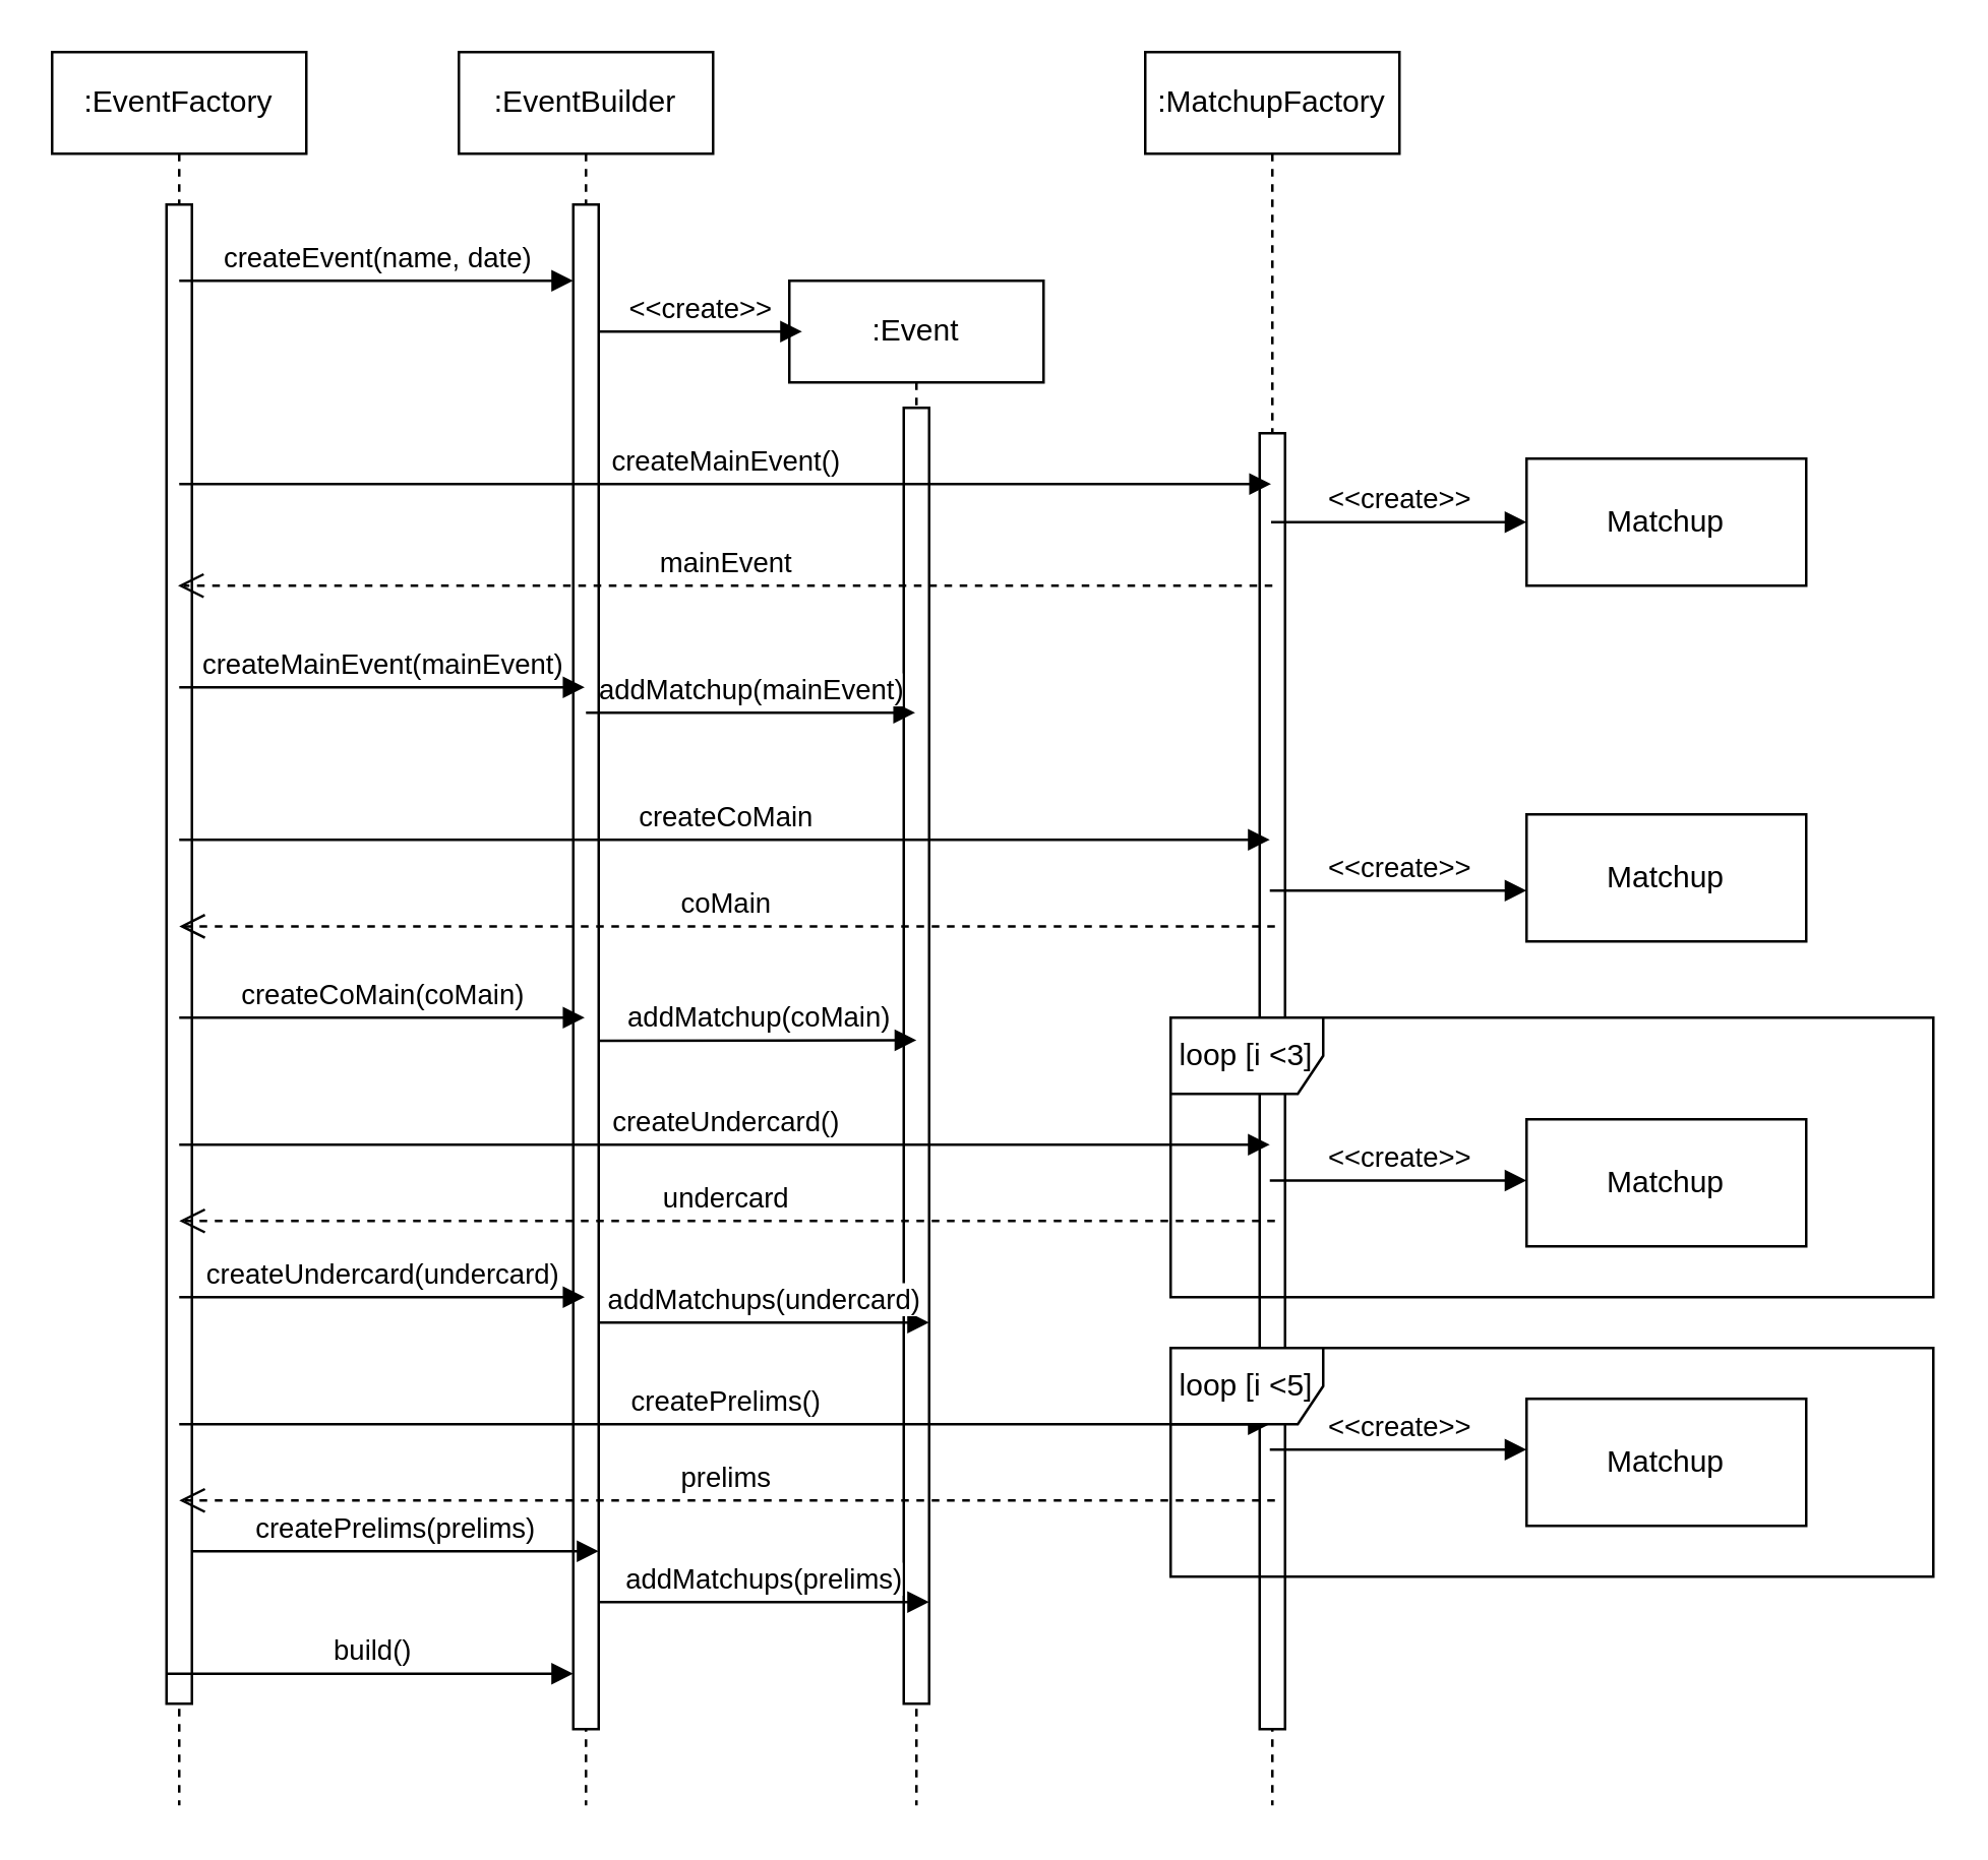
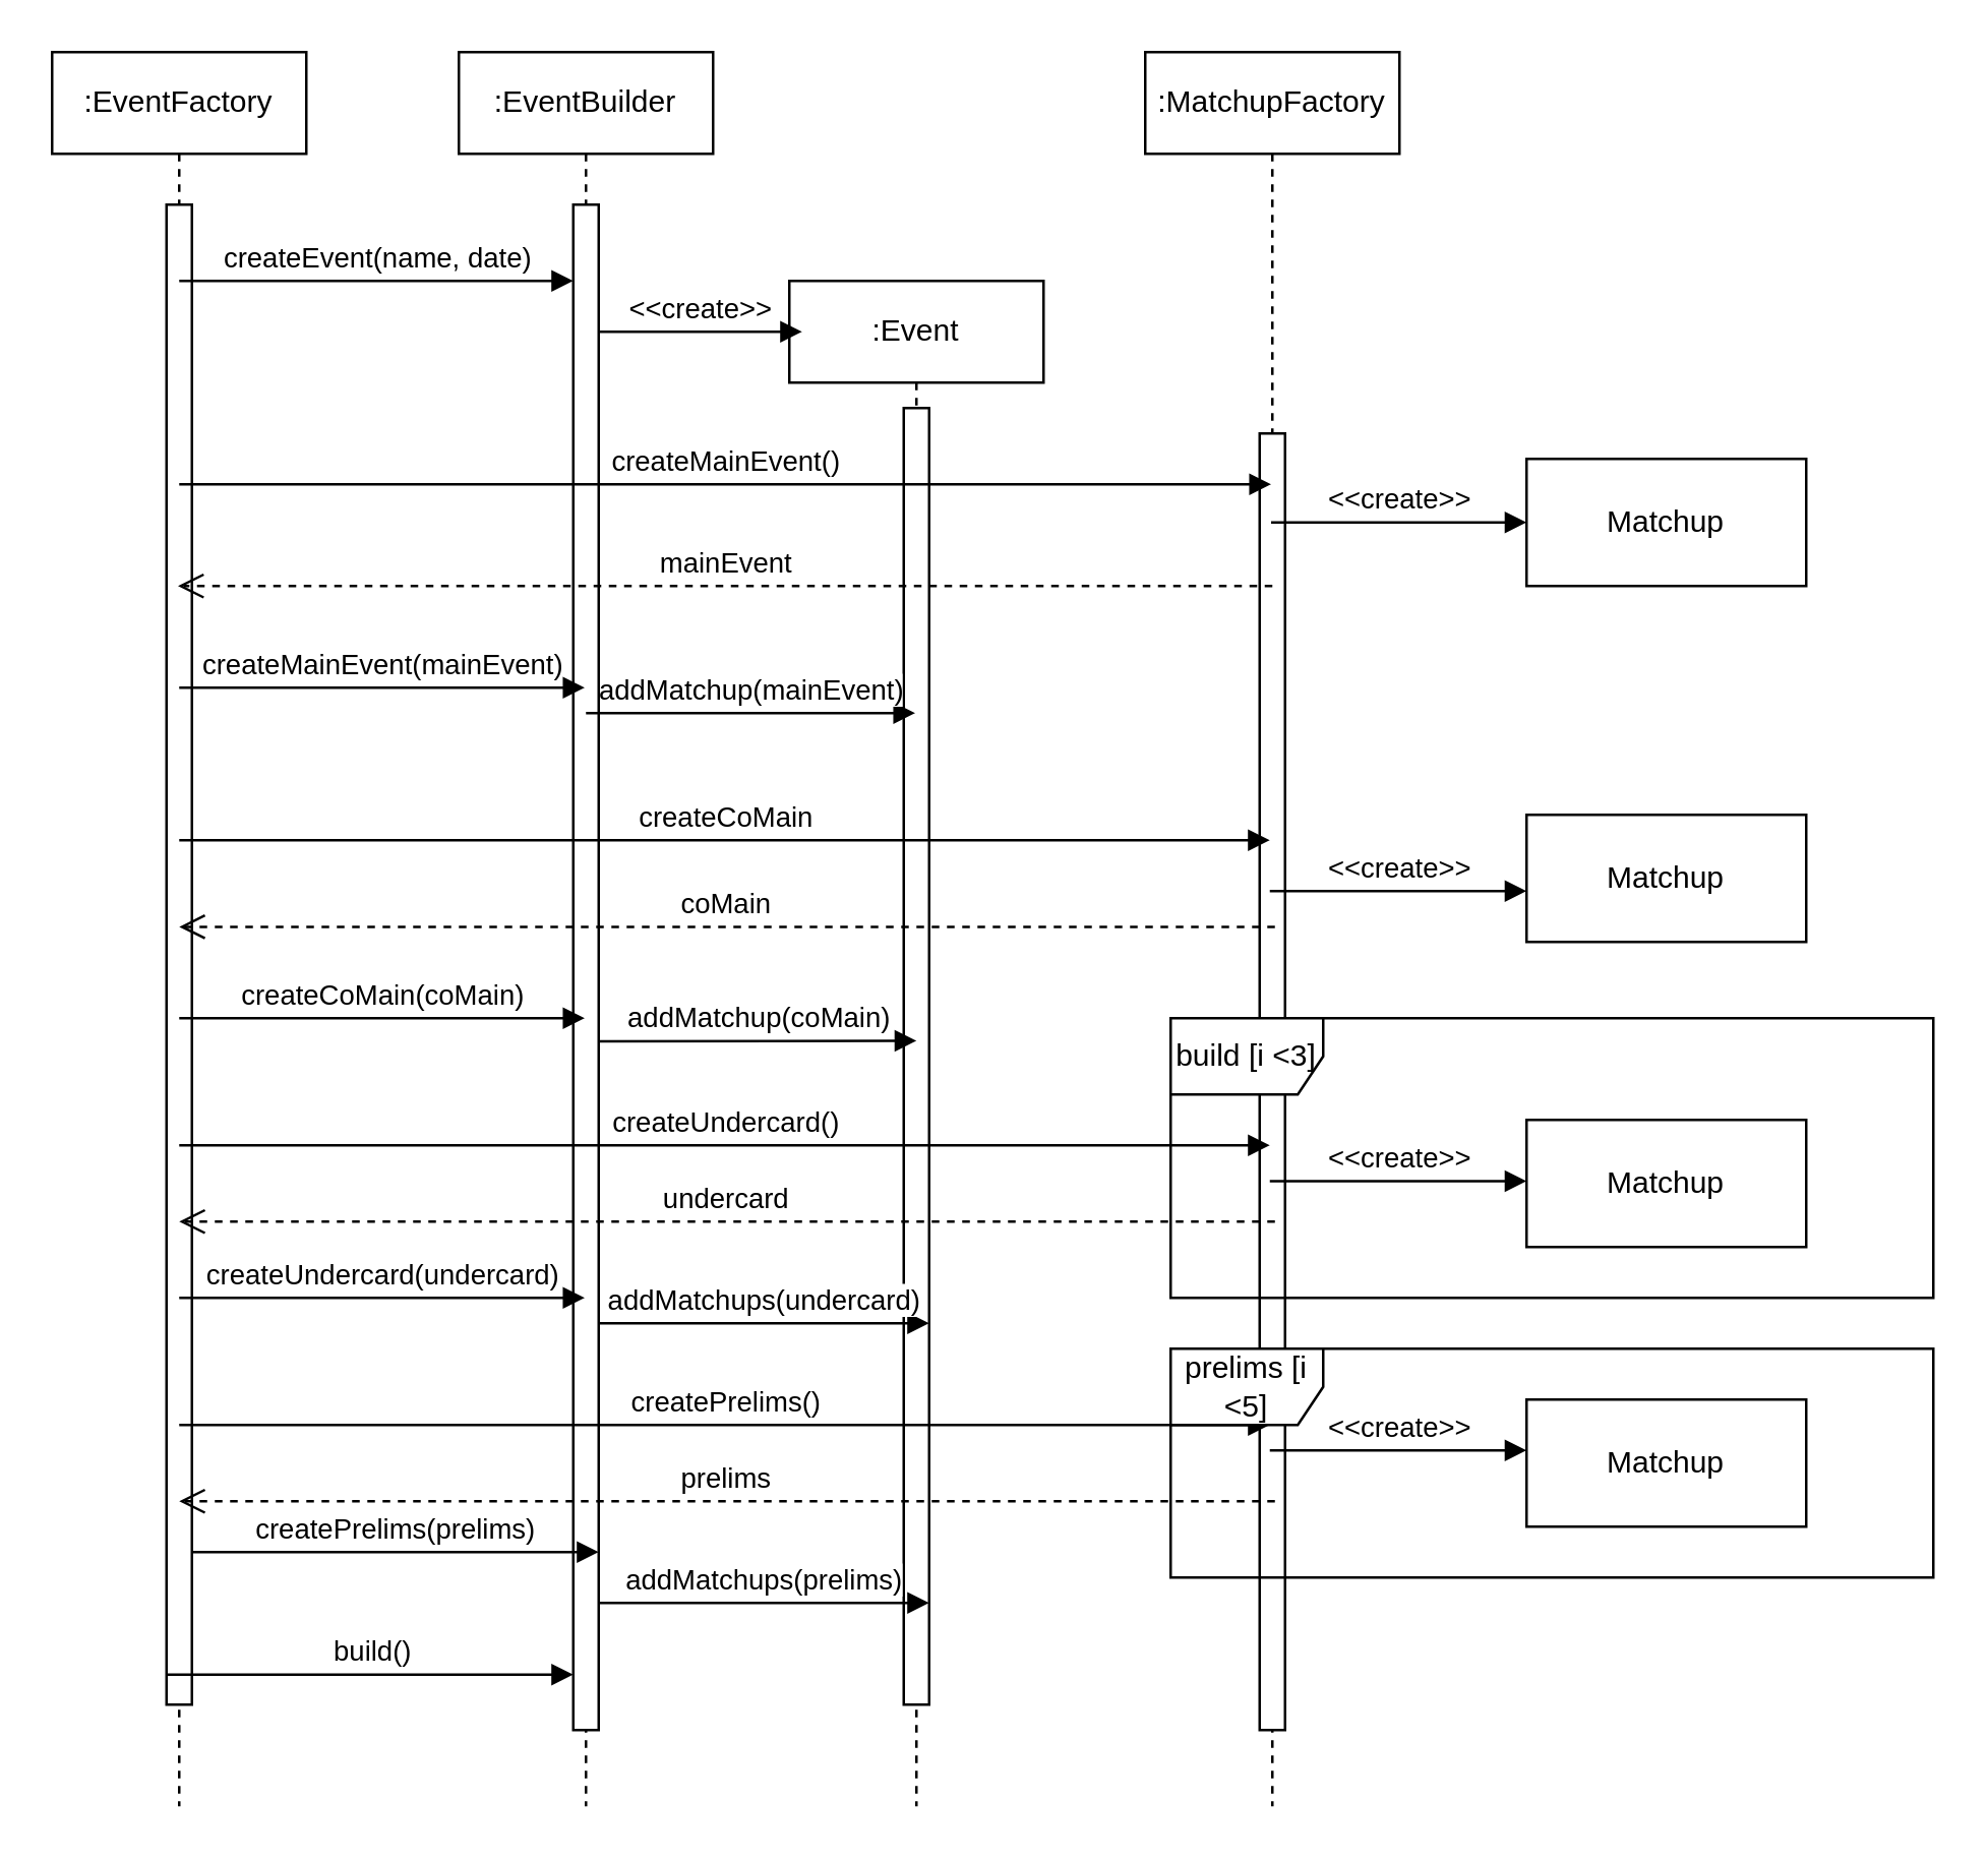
- <mxCell id="37" value="loop [i &amp;lt;3]" style="shape=umlFrame;whiteSpace=wrap;html=1;pointerEvents=0;" vertex="1" parent="1"><mxGeometry x="460" y="400" width="300" height="110" as="geometry" /></mxCell>
+ <mxCell id="37" value="build [i &amp;lt;3]" style="shape=umlFrame;whiteSpace=wrap;html=1;pointerEvents=0;" vertex="1" parent="1"><mxGeometry x="460" y="400" width="300" height="110" as="geometry" /></mxCell>
- <mxCell id="38" value="loop [i &amp;lt;5]" style="shape=umlFrame;whiteSpace=wrap;html=1;pointerEvents=0;" vertex="1" parent="1"><mxGeometry x="460" y="530" width="300" height="90" as="geometry" /></mxCell>
+ <mxCell id="38" value="prelims [i &amp;lt;5]" style="shape=umlFrame;whiteSpace=wrap;html=1;pointerEvents=0;" vertex="1" parent="1"><mxGeometry x="460" y="530" width="300" height="90" as="geometry" /></mxCell>
